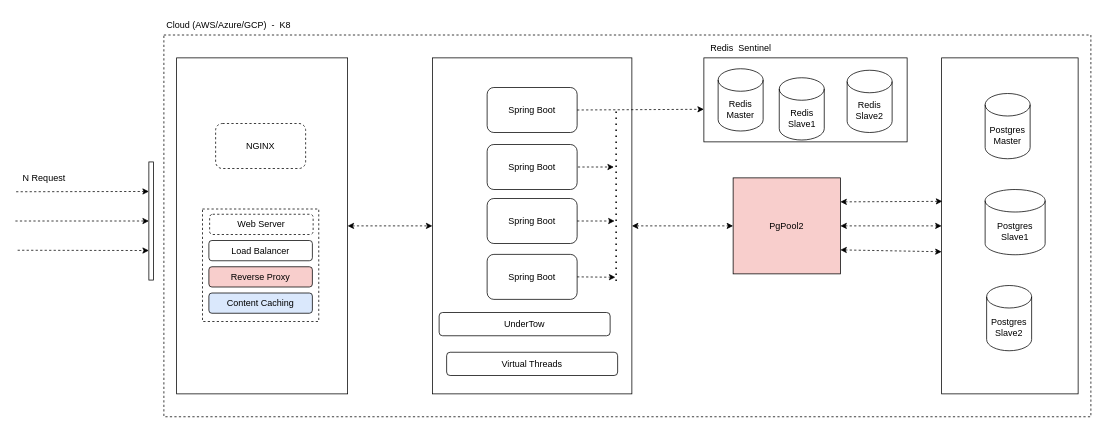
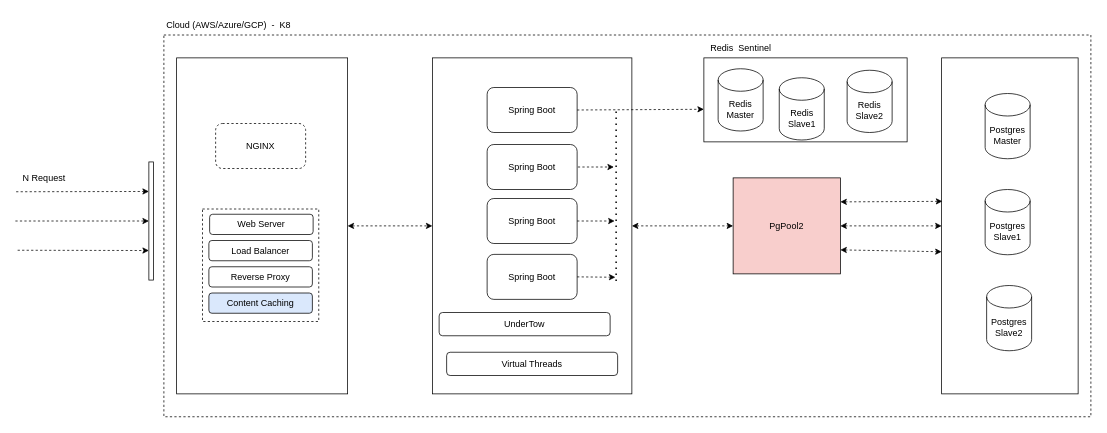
- <mxCell id="25" value="Postgres&lt;br&gt;Slave1" style="shape=cylinder3;whiteSpace=wrap;html=1;boundedLbl=1;backgroundOutline=1;size=15;movable=0;resizable=0;rotatable=0;deletable=0;editable=0;connectable=0;locked=1;" parent="1" vertex="1"><mxGeometry x="1313" y="252" width="80" height="87" as="geometry" /></mxCell>
+ <mxCell id="25" value="Postgres&lt;br&gt;Slave1" style="shape=cylinder3;whiteSpace=wrap;html=1;boundedLbl=1;backgroundOutline=1;size=15;movable=0;resizable=0;rotatable=0;deletable=0;editable=0;connectable=0;locked=1;" parent="1" vertex="1"><mxGeometry x="1313" y="252" width="60" height="87" as="geometry" /></mxCell>
- <mxCell id="10" value="Web Server" style="rounded=1;whiteSpace=wrap;html=1;movable=0;resizable=0;rotatable=0;deletable=0;editable=0;connectable=0;locked=1;dashed=1;" parent="1" vertex="1"><mxGeometry x="279" y="285" width="138" height="27" as="geometry" /></mxCell>
+ <mxCell id="10" value="Web Server" style="rounded=1;whiteSpace=wrap;html=1;movable=0;resizable=0;rotatable=0;deletable=0;editable=0;connectable=0;locked=1;" parent="1" vertex="1"><mxGeometry x="279" y="285" width="138" height="27" as="geometry" /></mxCell>
- <mxCell id="12" value="Reverse Proxy" style="rounded=1;whiteSpace=wrap;html=1;movable=0;resizable=0;rotatable=0;deletable=0;editable=0;connectable=0;locked=1;fillColor=#f8cecc;" parent="1" vertex="1"><mxGeometry x="278" y="355" width="138" height="27" as="geometry" /></mxCell>
+ <mxCell id="12" value="Reverse Proxy" style="rounded=1;whiteSpace=wrap;html=1;movable=0;resizable=0;rotatable=0;deletable=0;editable=0;connectable=0;locked=1;" parent="1" vertex="1"><mxGeometry x="278" y="355" width="138" height="27" as="geometry" /></mxCell>
